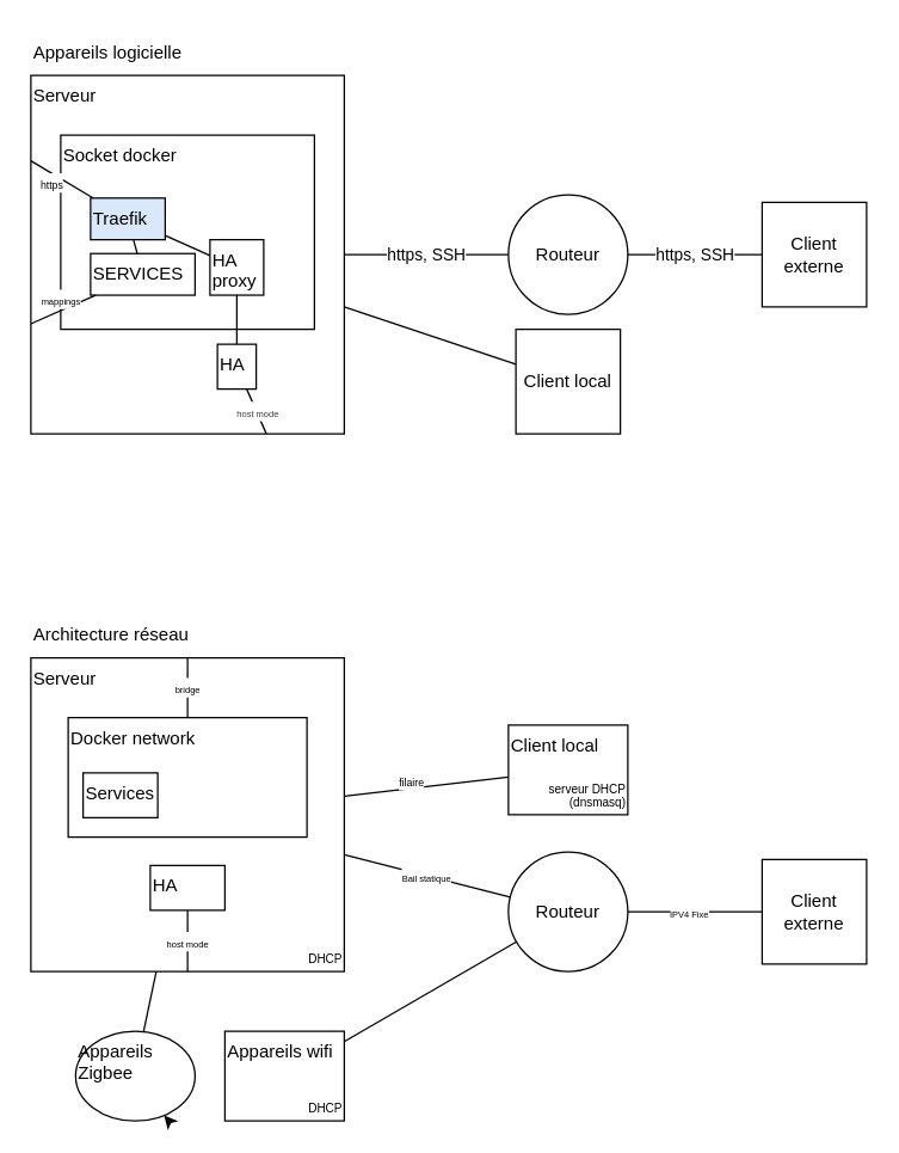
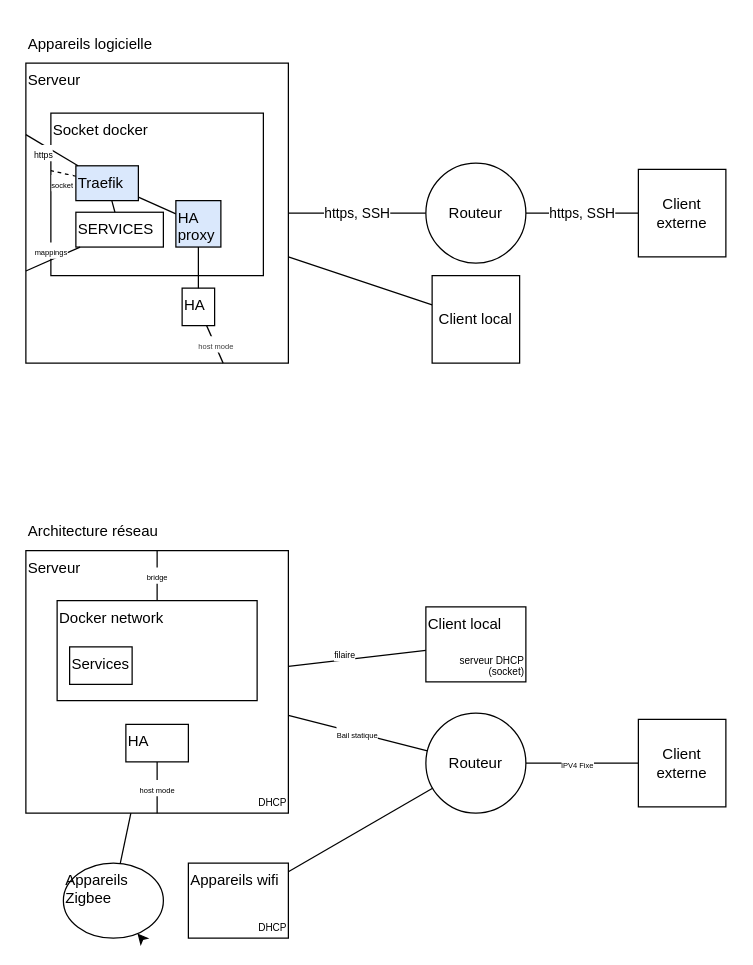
+ <mxCell id="35" value="&lt;font style=&quot;font-size: 6px;&quot;&gt;socket&lt;/font&gt;" style="edgeStyle=none;html=1;endArrow=none;endFill=0;dashed=1;" parent="31" source="36" target="32" edge="1"><mxGeometry x="-0.166" y="8" relative="1" as="geometry"><mxPoint as="offset" /></mxGeometry></mxCell>
- <mxCell id="38" value="HA proxy" style="rounded=0;whiteSpace=wrap;html=1;verticalAlign=top;align=left;" parent="31" vertex="1"><mxGeometry x="100" y="70.001" width="36" height="37.143" as="geometry" /></mxCell>
+ <mxCell id="38" value="HA proxy" style="rounded=0;whiteSpace=wrap;html=1;verticalAlign=top;align=left;fillColor=#dae8fc;" parent="31" vertex="1"><mxGeometry x="100" y="70.001" width="36" height="37.143" as="geometry" /></mxCell>
- <mxCell id="18" value="serveur DHCP&lt;div&gt;(dnsmasq)&lt;/div&gt;" style="text;html=1;align=right;verticalAlign=bottom;resizable=0;points=[];autosize=1;strokeColor=none;fillColor=none;fontSize=8;" parent="15" vertex="1"><mxGeometry y="30" width="80" height="30" as="geometry" /></mxCell>
+ <mxCell id="18" value="serveur DHCP&lt;div&gt;(socket)&lt;/div&gt;" style="text;html=1;align=right;verticalAlign=bottom;resizable=0;points=[];autosize=1;strokeColor=none;fillColor=none;fontSize=8;" parent="15" vertex="1"><mxGeometry y="30" width="80" height="30" as="geometry" /></mxCell>
